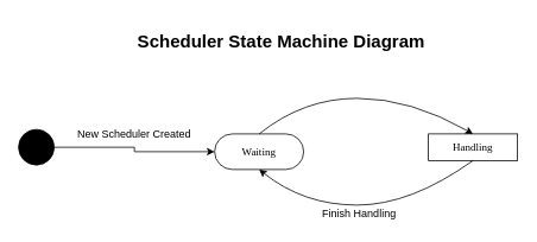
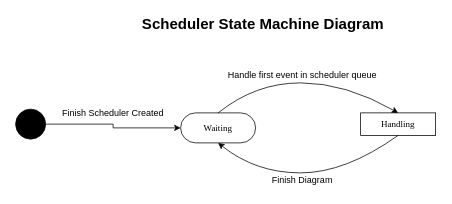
- <mxCell id="9" value="&lt;b&gt;&lt;font style=&quot;font-size: 20px&quot;&gt;Scheduler State Machine Diagram&lt;/font&gt;&lt;/b&gt;" style="text;html=1;strokeColor=none;fillColor=none;align=center;verticalAlign=middle;whiteSpace=wrap;rounded=0;" vertex="1" parent="1"><mxGeometry x="135" y="35" width="360" height="20" as="geometry" /></mxCell>
+ <mxCell id="9" value="&lt;b&gt;&lt;font style=&quot;font-size: 20px&quot;&gt;Scheduler State Machine Diagram&lt;/font&gt;&lt;/b&gt;" style="text;html=1;strokeColor=none;fillColor=none;align=center;verticalAlign=middle;whiteSpace=wrap;rounded=0;" vertex="1" parent="1"><mxGeometry x="170" y="20" width="360" height="20" as="geometry" /></mxCell>
+ <mxCell id="8" value="Handle first event in scheduler queue" style="text;html=1;strokeColor=none;fillColor=none;align=center;verticalAlign=middle;whiteSpace=wrap;rounded=0;" vertex="1" parent="1"><mxGeometry x="280" y="90" width="245" height="20" as="geometry" /></mxCell>
- <mxCell id="10" value="New Scheduler Created" style="text;html=1;strokeColor=none;fillColor=none;align=center;verticalAlign=middle;whiteSpace=wrap;rounded=0;" vertex="1" parent="1"><mxGeometry x="70" y="130" width="160" height="40" as="geometry" /></mxCell>
+ <mxCell id="10" value="Finish Scheduler Created" style="text;html=1;strokeColor=none;fillColor=none;align=center;verticalAlign=middle;whiteSpace=wrap;rounded=0;" vertex="1" parent="1"><mxGeometry x="70" y="130" width="160" height="40" as="geometry" /></mxCell>
- <mxCell id="11" value="Finish Handling" style="text;html=1;strokeColor=none;fillColor=none;align=center;verticalAlign=middle;whiteSpace=wrap;rounded=0;" vertex="1" parent="1"><mxGeometry x="280" y="230" width="245" height="20" as="geometry" /></mxCell>
+ <mxCell id="11" value="Finish Diagram" style="text;html=1;strokeColor=none;fillColor=none;align=center;verticalAlign=middle;whiteSpace=wrap;rounded=0;" vertex="1" parent="1"><mxGeometry x="280" y="230" width="245" height="20" as="geometry" /></mxCell>
